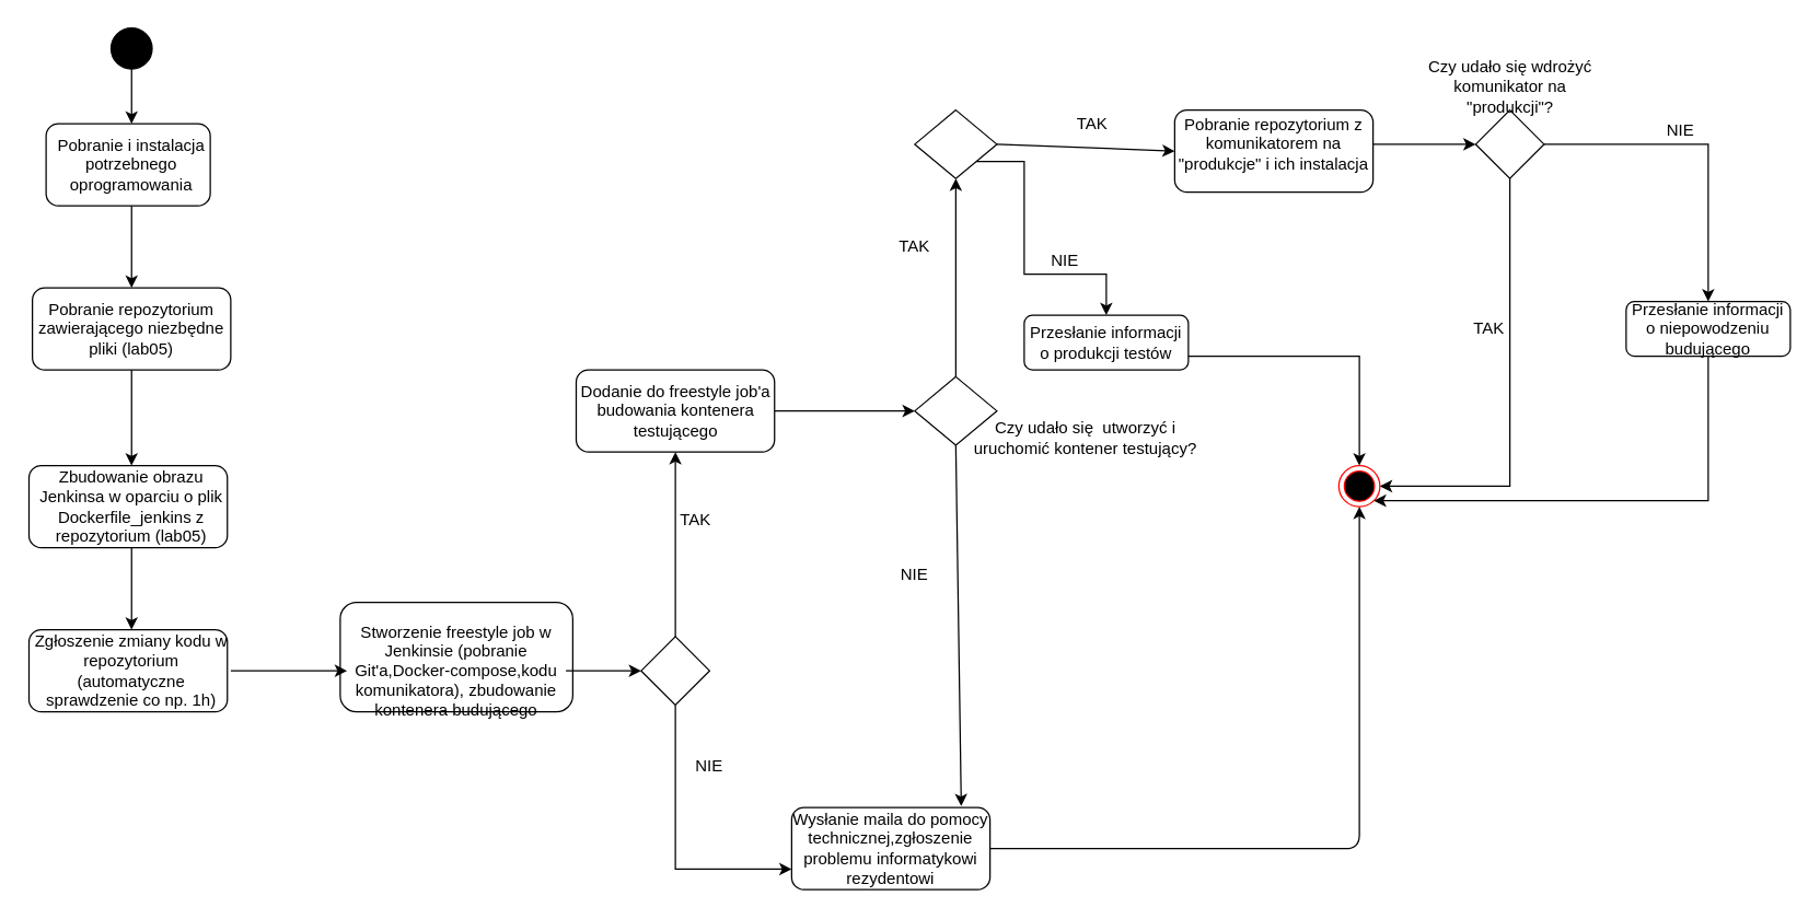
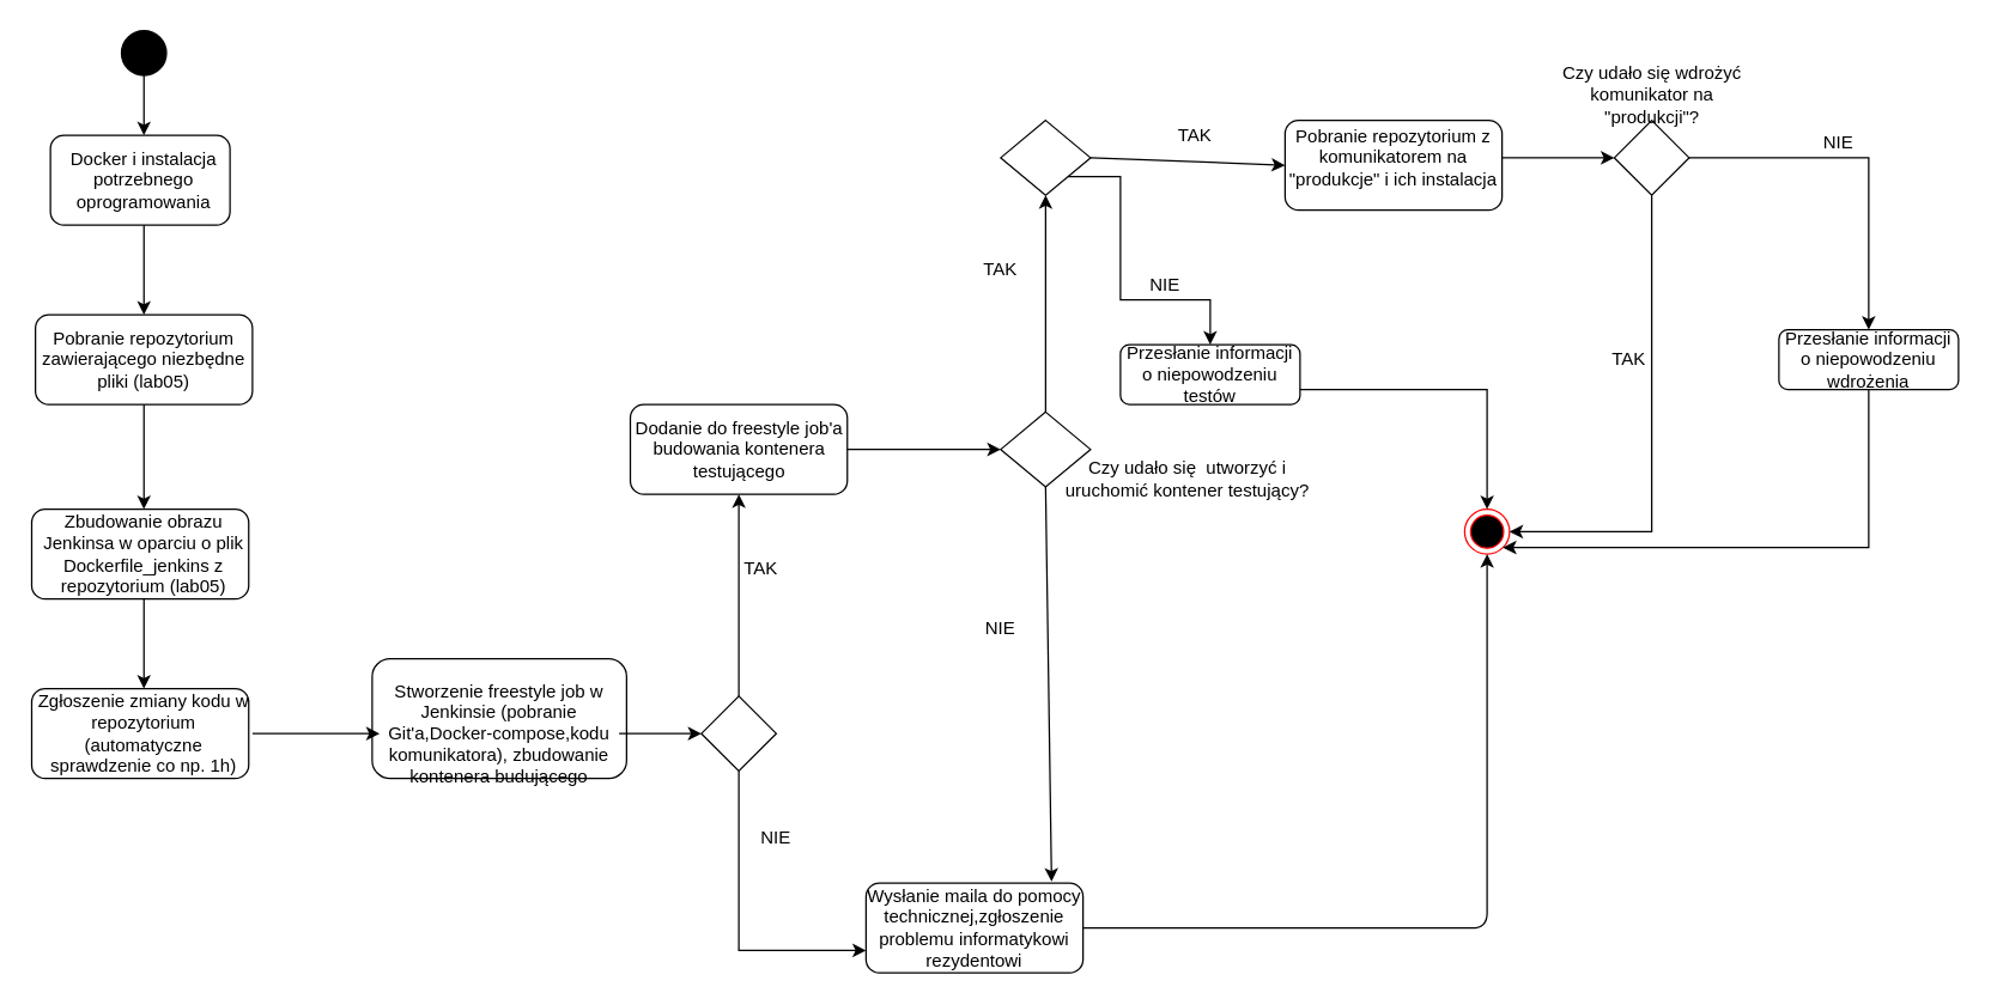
- <mxCell id="6" value="Pobranie i instalacja potrzebnego oprogramowania" style="text;html=1;strokeColor=none;fillColor=none;align=center;verticalAlign=middle;whiteSpace=wrap;rounded=0;" vertex="1" parent="1"><mxGeometry x="33" y="90" width="125" height="60" as="geometry" /></mxCell>
+ <mxCell id="6" value="Docker i instalacja potrzebnego oprogramowania" style="text;html=1;strokeColor=none;fillColor=none;align=center;verticalAlign=middle;whiteSpace=wrap;rounded=0;" vertex="1" parent="1"><mxGeometry x="33" y="90" width="125" height="60" as="geometry" /></mxCell>
- <mxCell id="50" value="Przesłanie informacji o niepowodzeniu budującego" style="text;html=1;strokeColor=none;fillColor=none;align=center;verticalAlign=middle;whiteSpace=wrap;rounded=0;" vertex="1" parent="1"><mxGeometry x="1188" y="220" width="120" height="40" as="geometry" /></mxCell>
+ <mxCell id="50" value="Przesłanie informacji o niepowodzeniu wdrożenia" style="text;html=1;strokeColor=none;fillColor=none;align=center;verticalAlign=middle;whiteSpace=wrap;rounded=0;" vertex="1" parent="1"><mxGeometry x="1188" y="220" width="120" height="40" as="geometry" /></mxCell>
- <mxCell id="47" value="Przesłanie informacji o produkcji testów" style="text;html=1;strokeColor=none;fillColor=none;align=center;verticalAlign=middle;whiteSpace=wrap;rounded=0;" vertex="1" parent="1"><mxGeometry x="748" y="230" width="120" height="40" as="geometry" /></mxCell>
+ <mxCell id="47" value="Przesłanie informacji o niepowodzeniu testów" style="text;html=1;strokeColor=none;fillColor=none;align=center;verticalAlign=middle;whiteSpace=wrap;rounded=0;" vertex="1" parent="1"><mxGeometry x="748" y="230" width="120" height="40" as="geometry" /></mxCell>
